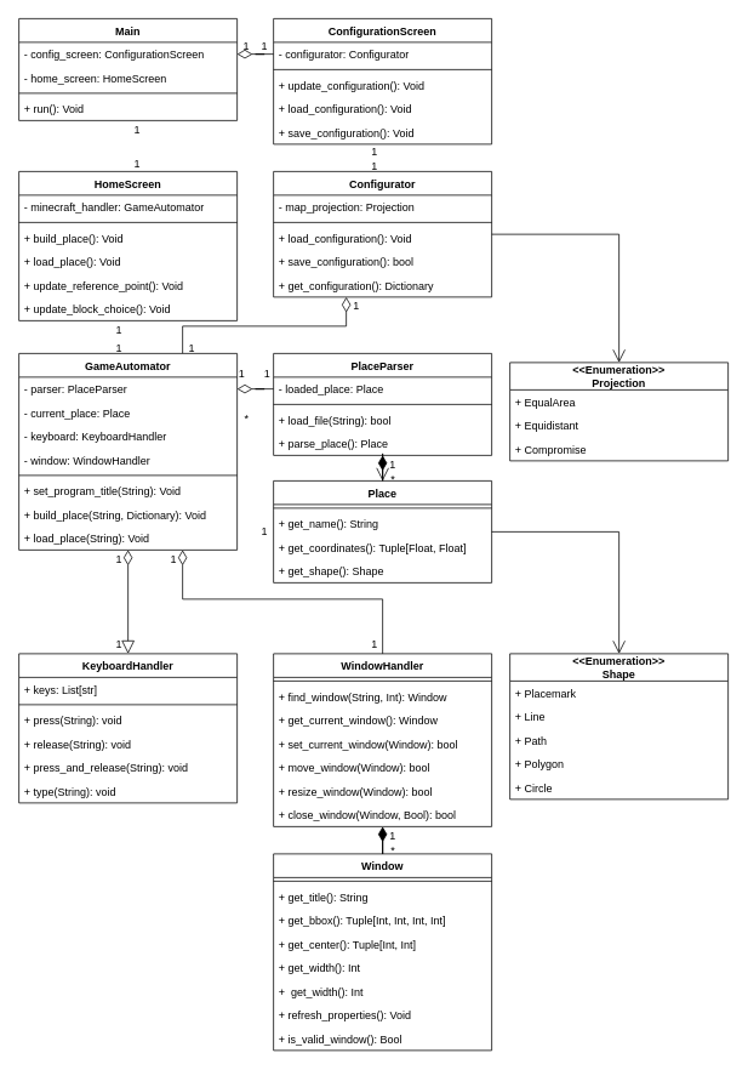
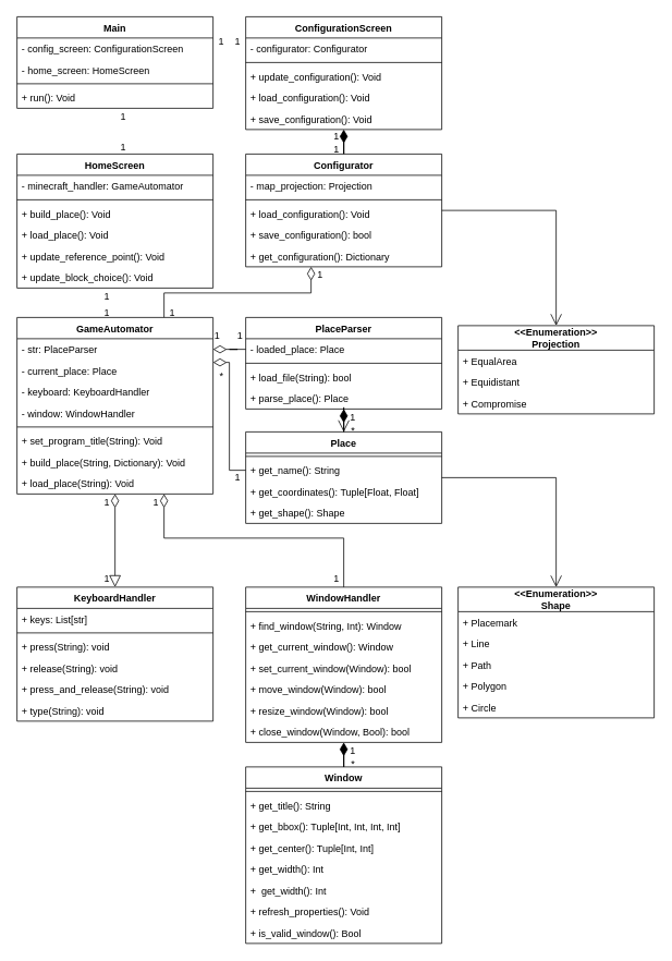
- <mxCell id="89" style="edgeStyle=orthogonalEdgeStyle;rounded=0;orthogonalLoop=1;jettySize=auto;html=1;entryX=0;entryY=0.5;entryDx=0;entryDy=0;endSize=12;startSize=14;endArrow=none;endFill=0;startArrow=diamondThin;startFill=0;" parent="1" source="3" target="9" edge="1"><mxGeometry relative="1" as="geometry" /></mxCell>
+ <mxCell id="7" style="edgeStyle=orthogonalEdgeStyle;rounded=0;orthogonalLoop=1;jettySize=auto;html=1;entryX=0.5;entryY=0;entryDx=0;entryDy=0;endSize=12;startSize=14;endArrow=none;endFill=0;startArrow=diamondThin;startFill=1;" parent="1" source="8" target="23" edge="1"><mxGeometry relative="1" as="geometry" /></mxCell>
- <mxCell id="32" value="- parser: PlaceParser" style="text;strokeColor=none;fillColor=none;align=left;verticalAlign=top;spacingLeft=4;spacingRight=4;overflow=hidden;rotatable=0;points=[[0,0.5],[1,0.5]];portConstraint=eastwest;" parent="31" vertex="1"><mxGeometry y="26" width="240" height="26" as="geometry" /></mxCell>
+ <mxCell id="32" value="- str: PlaceParser" style="text;strokeColor=none;fillColor=none;align=left;verticalAlign=top;spacingLeft=4;spacingRight=4;overflow=hidden;rotatable=0;points=[[0,0.5],[1,0.5]];portConstraint=eastwest;" parent="31" vertex="1"><mxGeometry y="26" width="240" height="26" as="geometry" /></mxCell>
+ <mxCell id="88" style="edgeStyle=orthogonalEdgeStyle;rounded=0;orthogonalLoop=1;jettySize=auto;html=1;entryX=0;entryY=0.5;entryDx=0;entryDy=0;endSize=12;startSize=14;endArrow=none;endFill=0;startArrow=diamondThin;startFill=0;" parent="1" source="33" target="56" edge="1"><mxGeometry relative="1" as="geometry"><Array as="points"><mxPoint x="280" y="443" /><mxPoint x="280" y="575" /></Array></mxGeometry></mxCell>
